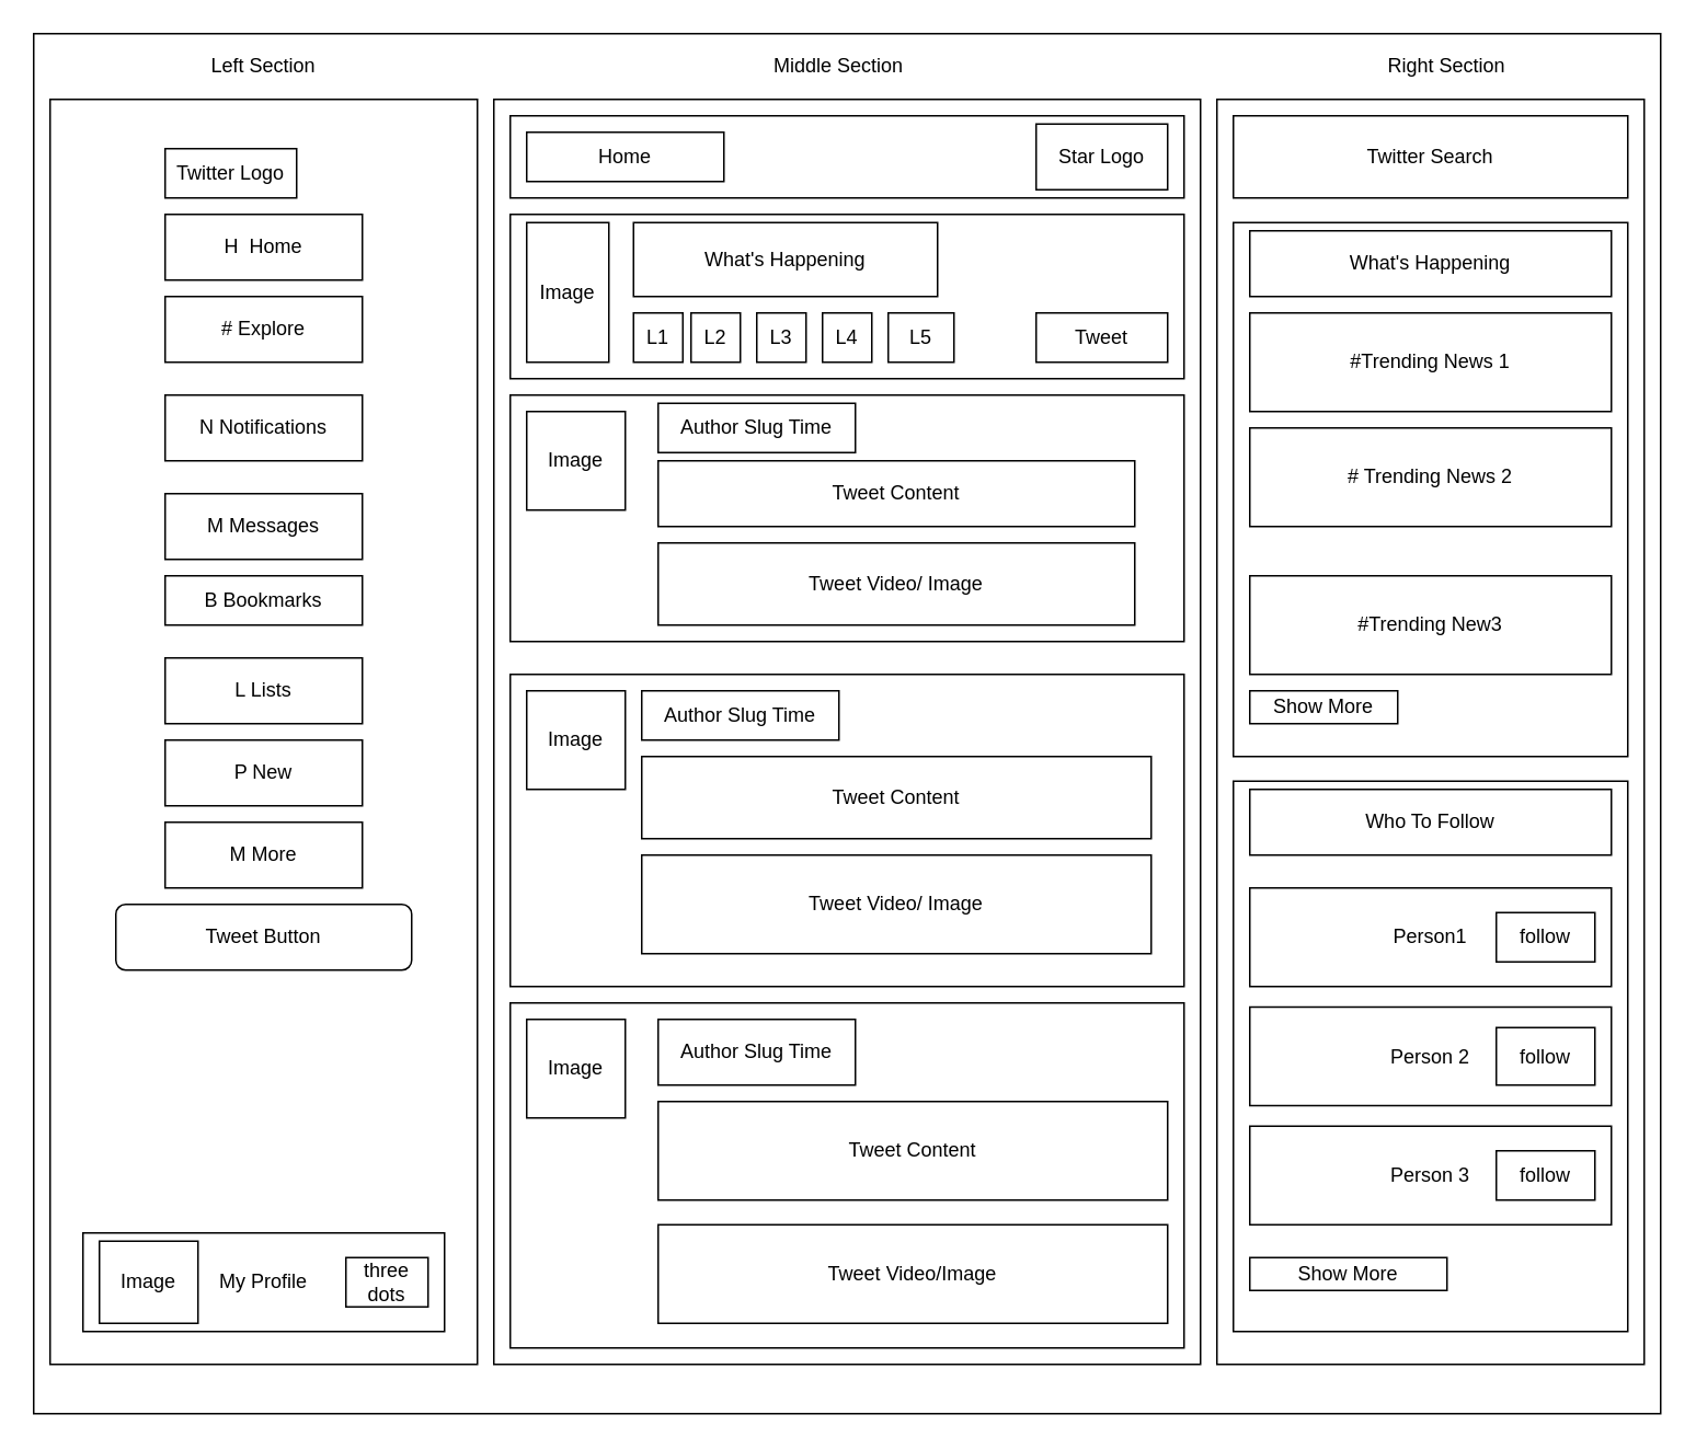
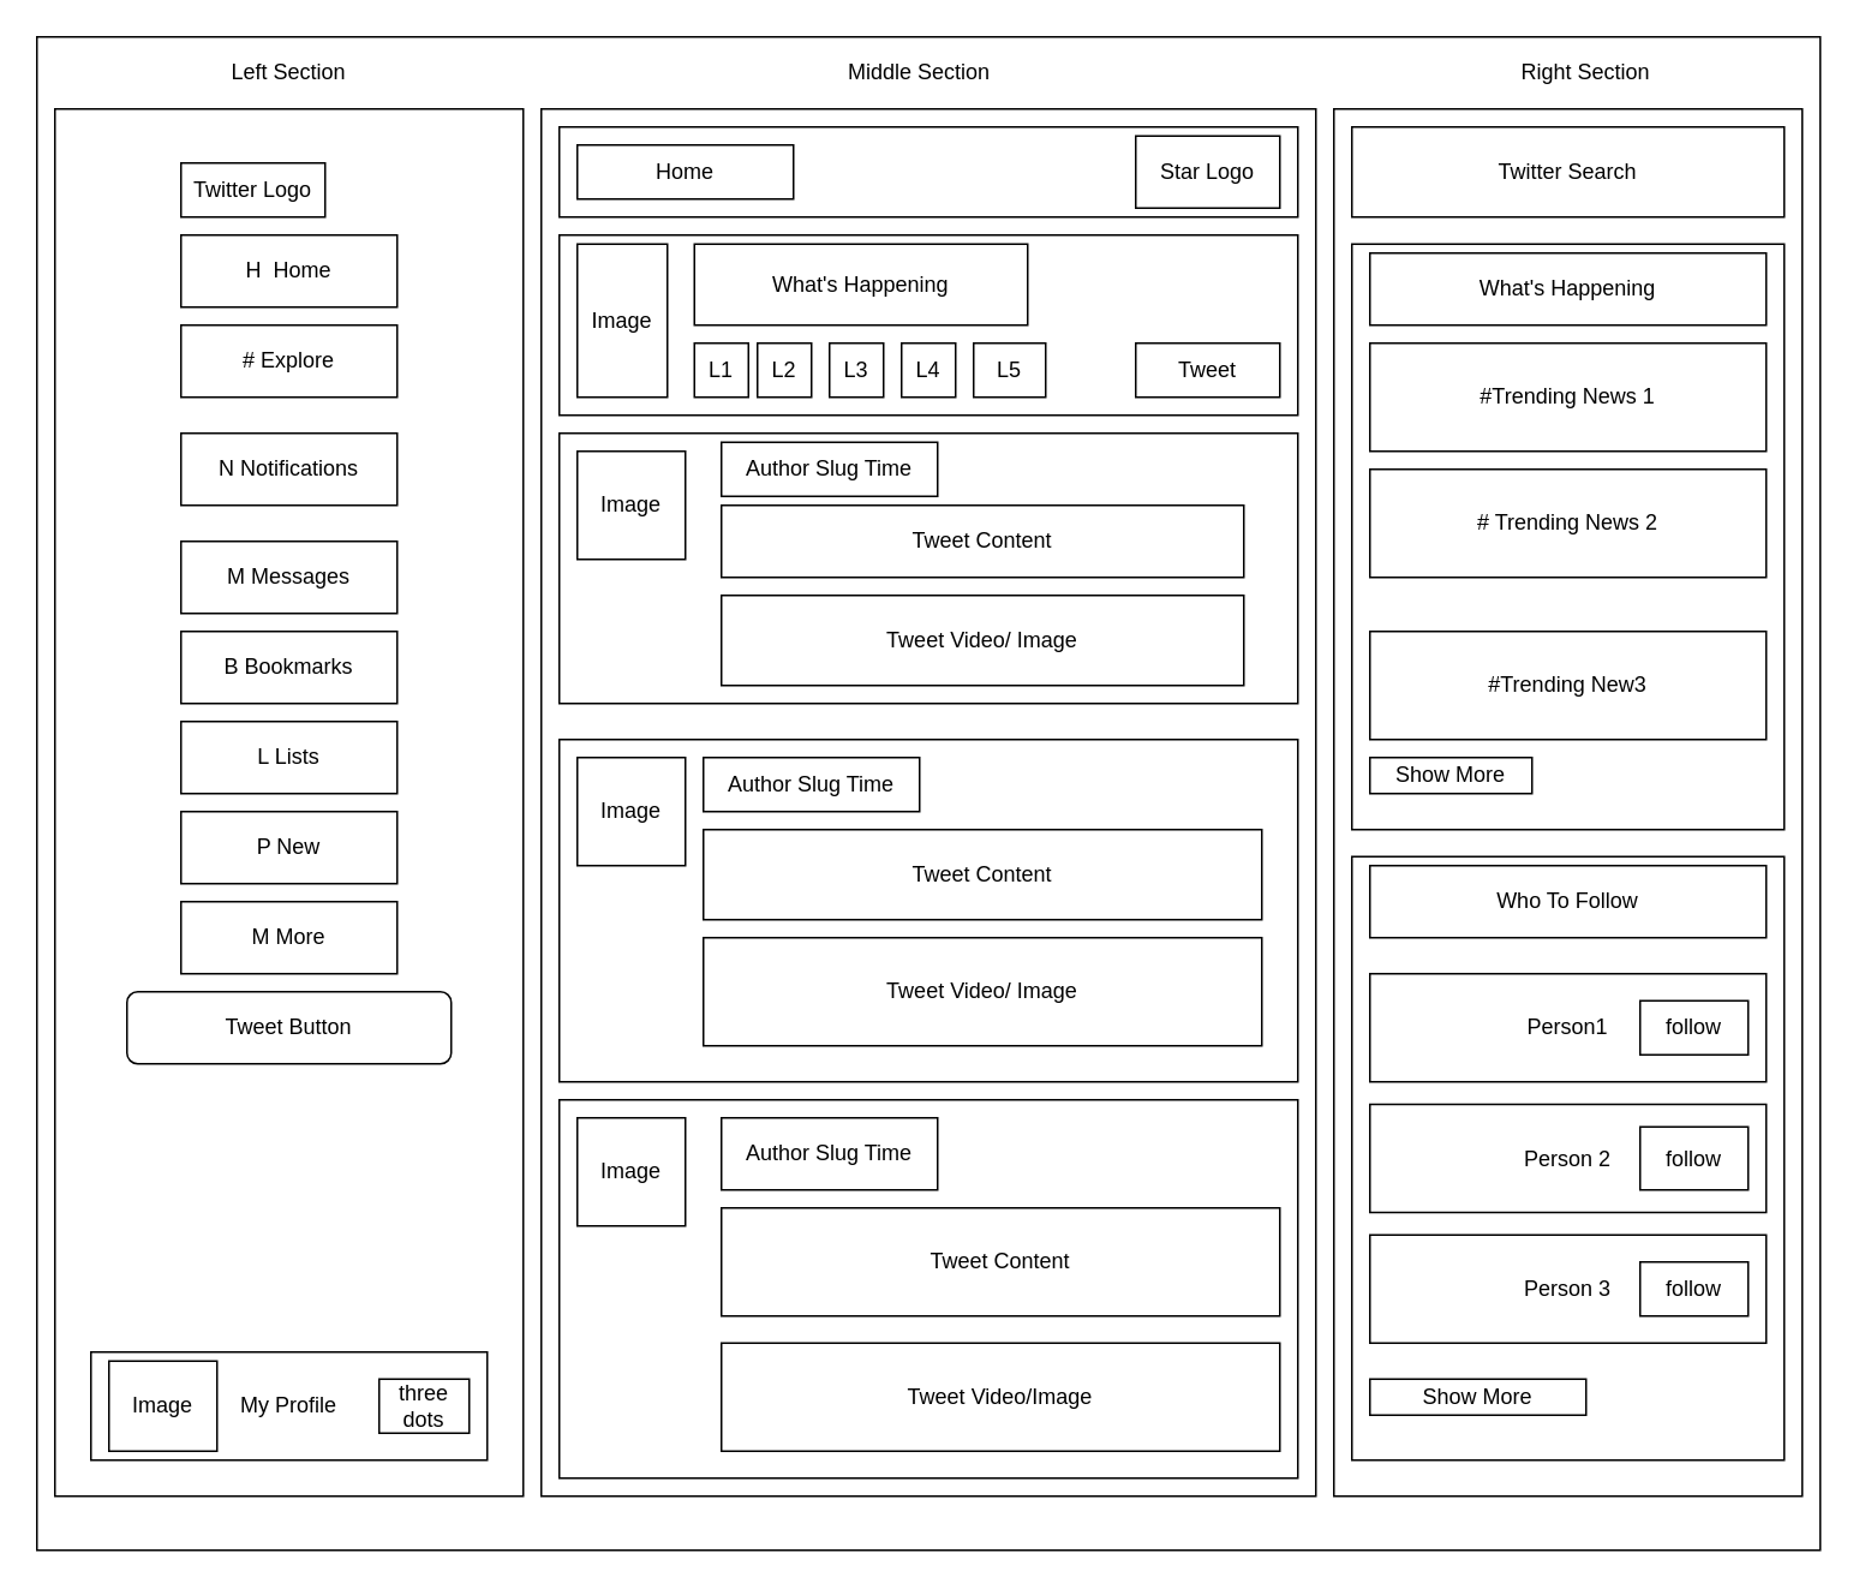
- <mxCell id="11" value="B Bookmarks" style="rounded=0;whiteSpace=wrap;html=1;" vertex="1" parent="1"><mxGeometry x="100" y="350" width="120" height="30" as="geometry" /></mxCell>
+ <mxCell id="11" value="B Bookmarks" style="rounded=0;whiteSpace=wrap;html=1;" vertex="1" parent="1"><mxGeometry x="100" y="350" width="120" height="40" as="geometry" /></mxCell>
